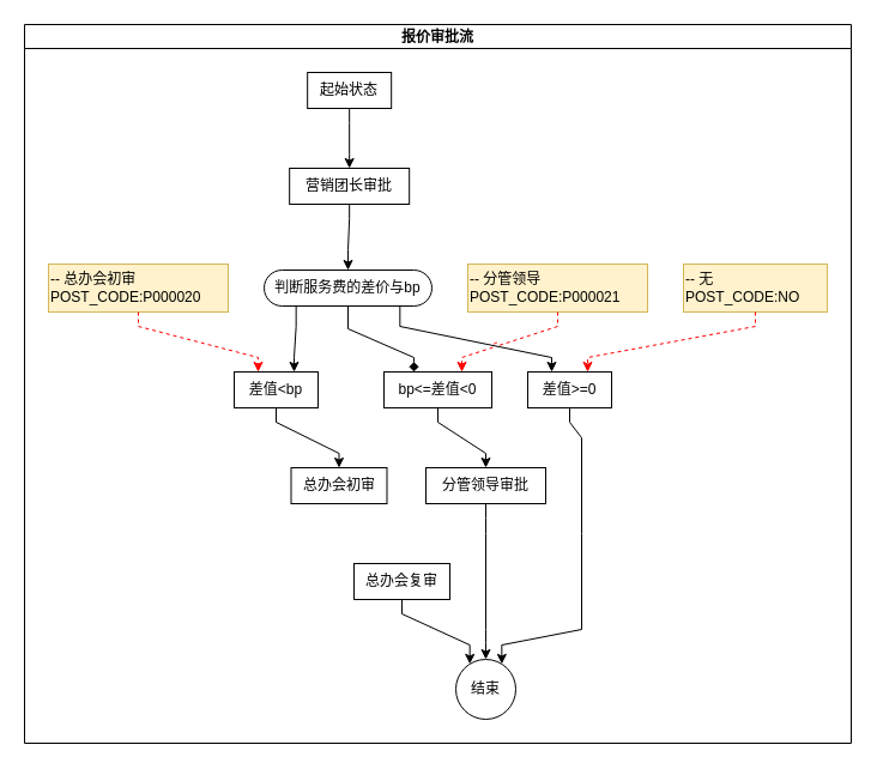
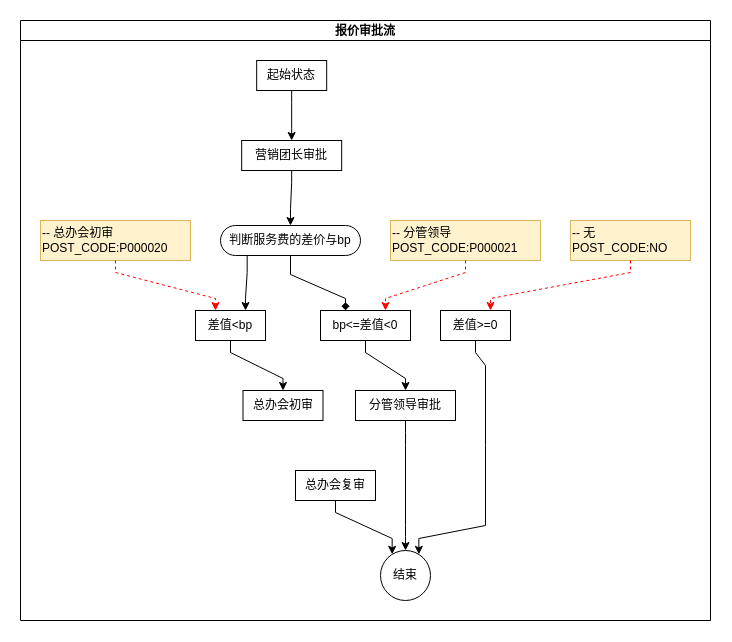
- <mxCell id="13" value="" style="edgeStyle=orthogonalEdgeStyle;rounded=0;orthogonalLoop=1;jettySize=auto;html=1;noEdgeStyle=1;orthogonal=1;" edge="1" parent="2" source="9" target="12"><mxGeometry relative="1" as="geometry"><Array as="points"><mxPoint x="313.333" y="252" /><mxPoint x="440" y="278" /></Array></mxGeometry></mxCell>
